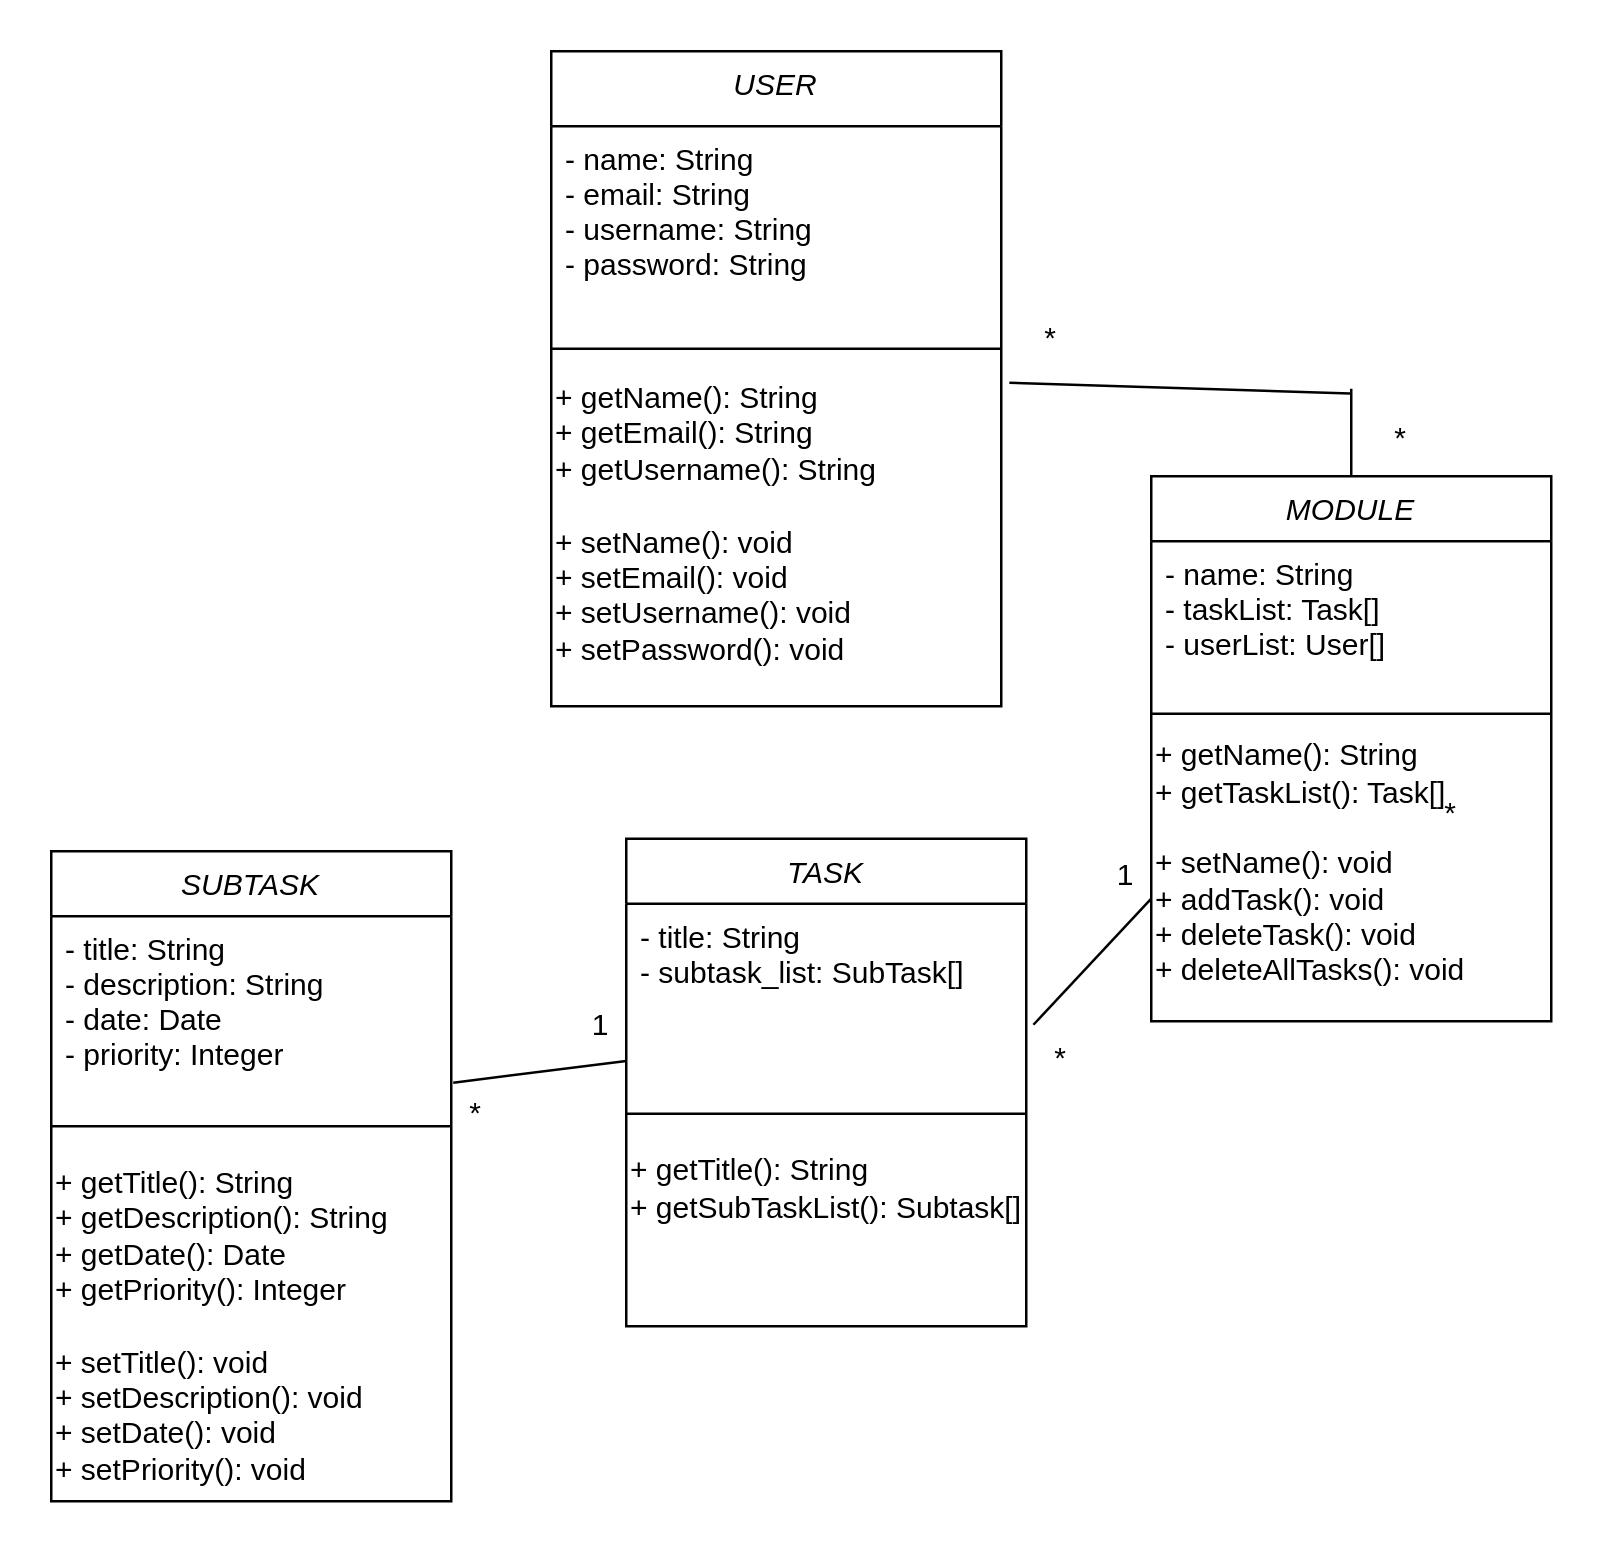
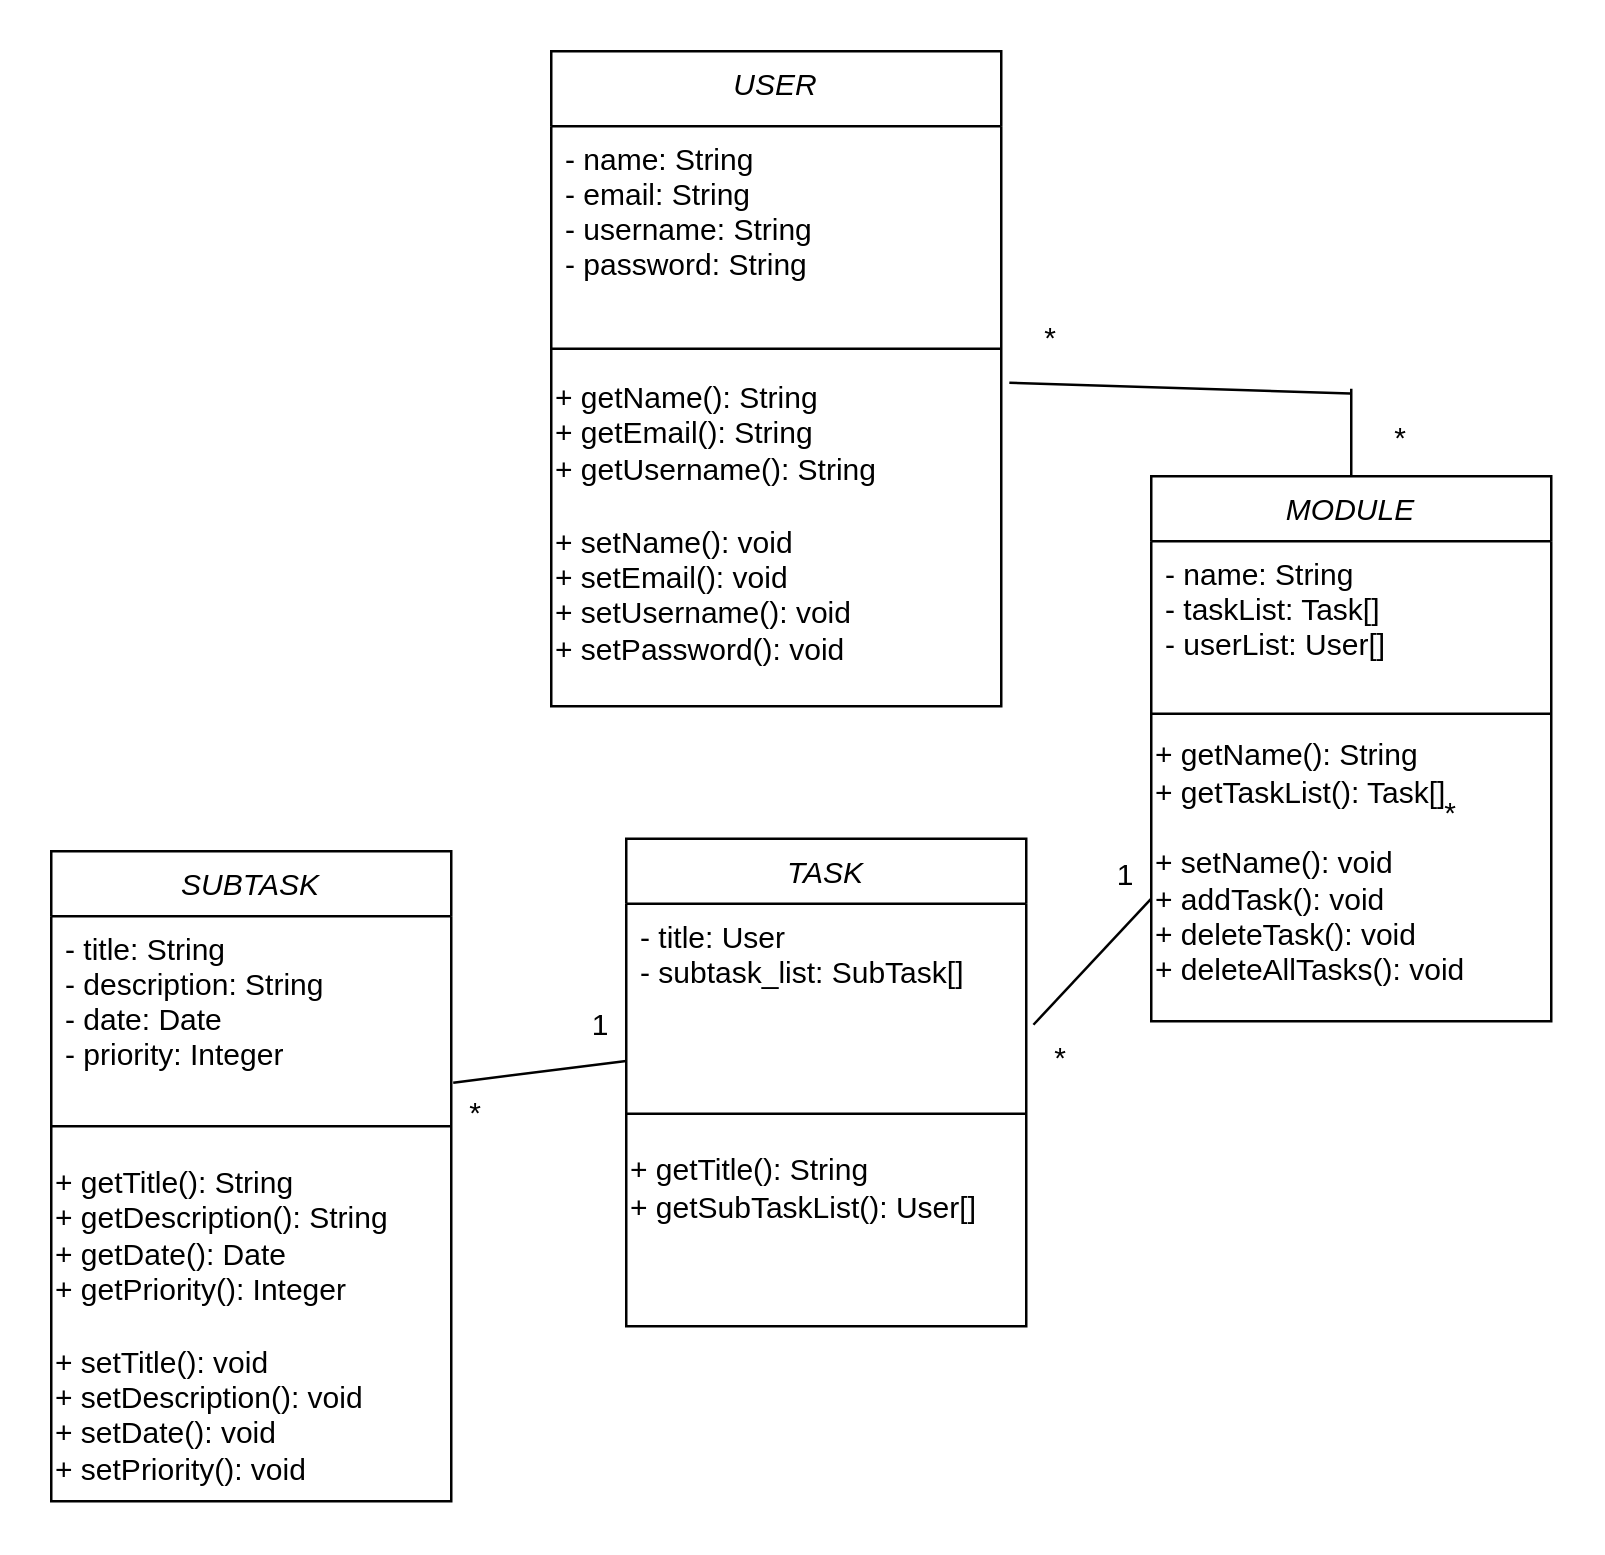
- <mxCell id="3" value="- title: String&#10;- subtask_list: SubTask[]" style="text;align=left;verticalAlign=top;spacingLeft=4;spacingRight=4;overflow=hidden;rotatable=0;points=[[0,0.5],[1,0.5]];portConstraint=eastwest;rounded=0;shadow=0;html=0;" vertex="1" parent="2"><mxGeometry y="26" width="160" height="74" as="geometry" /></mxCell>
+ <mxCell id="3" value="- title: User&#10;- subtask_list: SubTask[]" style="text;align=left;verticalAlign=top;spacingLeft=4;spacingRight=4;overflow=hidden;rotatable=0;points=[[0,0.5],[1,0.5]];portConstraint=eastwest;rounded=0;shadow=0;html=0;" vertex="1" parent="2"><mxGeometry y="26" width="160" height="74" as="geometry" /></mxCell>
- <mxCell id="5" value="+ getTitle(): String&lt;br&gt;+ getSubTaskList(): Subtask[]" style="text;html=1;align=left;verticalAlign=middle;resizable=0;points=[];autosize=1;strokeColor=none;fillColor=none;" vertex="1" parent="2"><mxGeometry y="120" width="160" height="40" as="geometry" /></mxCell>
+ <mxCell id="5" value="+ getTitle(): String&lt;br&gt;+ getSubTaskList(): User[]" style="text;html=1;align=left;verticalAlign=middle;resizable=0;points=[];autosize=1;strokeColor=none;fillColor=none;" vertex="1" parent="2"><mxGeometry y="120" width="160" height="40" as="geometry" /></mxCell>
